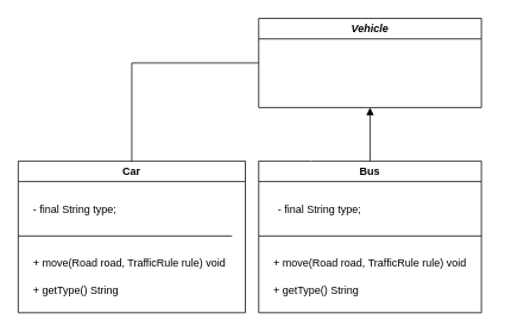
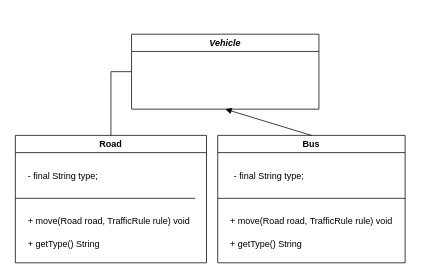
- <mxCell id="2" value="&lt;i&gt;Vehicle&lt;/i&gt;" style="swimlane;whiteSpace=wrap;html=1;" vertex="1" parent="1"><mxGeometry x="290" y="20" width="250" height="100" as="geometry" /></mxCell>
+ <mxCell id="2" value="&lt;i&gt;Vehicle&lt;/i&gt;" style="swimlane;whiteSpace=wrap;html=1;" vertex="1" parent="1"><mxGeometry x="175" y="45" width="250" height="100" as="geometry" /></mxCell>
- <mxCell id="3" value="Car" style="swimlane;whiteSpace=wrap;html=1;" vertex="1" parent="1"><mxGeometry x="20" y="180" width="255" height="170" as="geometry" /></mxCell>
+ <mxCell id="3" value="Road" style="swimlane;whiteSpace=wrap;html=1;" vertex="1" parent="1"><mxGeometry x="20" y="180" width="255" height="170" as="geometry" /></mxCell>
